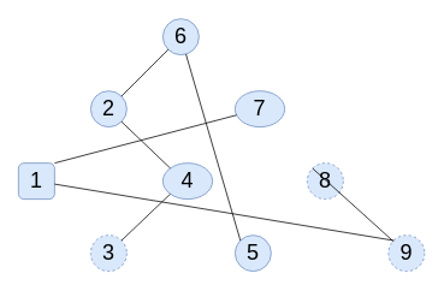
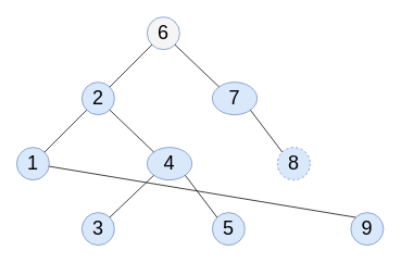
- <mxCell id="2" value="&lt;font style=&quot;font-size: 24px;&quot;&gt;6&lt;/font&gt;" style="ellipse;whiteSpace=wrap;html=1;fillColor=#dae8fc;strokeColor=#6c8ebf;" vertex="1" parent="1"><mxGeometry x="180" y="20" width="40" height="40" as="geometry" /></mxCell>
+ <mxCell id="2" value="&lt;font style=&quot;font-size: 24px;&quot;&gt;6&lt;/font&gt;" style="ellipse;whiteSpace=wrap;html=1;fillColor=#f5f5f5;strokeColor=#6c8ebf;" vertex="1" parent="1"><mxGeometry x="180" y="20" width="40" height="40" as="geometry" /></mxCell>
+ <mxCell id="16" value="" style="endArrow=none;html=1;rounded=0;exitX=0;exitY=0;exitDx=0;exitDy=0;entryX=1;entryY=1;entryDx=0;entryDy=0;" edge="1" parent="1" source="4" target="2"><mxGeometry width="50" height="50" relative="1" as="geometry"><mxPoint x="196" y="196" as="sourcePoint" /><mxPoint x="144" y="144" as="targetPoint" /></mxGeometry></mxCell>
- <mxCell id="13" value="" style="endArrow=none;html=1;rounded=0;exitX=1;exitY=0;exitDx=0;exitDy=0;" edge="1" parent="1" source="9" target="4"><mxGeometry width="50" height="50" relative="1" as="geometry"><mxPoint x="50" y="342" as="sourcePoint" /><mxPoint x="102" y="290" as="targetPoint" /></mxGeometry></mxCell>
+ <mxCell id="13" value="" style="endArrow=none;html=1;rounded=0;exitX=1;exitY=0;exitDx=0;exitDy=0;" edge="1" parent="1" source="9" target="3"><mxGeometry width="50" height="50" relative="1" as="geometry"><mxPoint x="50" y="342" as="sourcePoint" /><mxPoint x="102" y="290" as="targetPoint" /></mxGeometry></mxCell>
- <mxCell id="14" value="" style="endArrow=none;html=1;rounded=0;exitX=0;exitY=0;exitDx=0;exitDy=0;" edge="1" parent="1" source="7" target="2"><mxGeometry width="50" height="50" relative="1" as="geometry"><mxPoint x="290" y="262" as="sourcePoint" /><mxPoint x="342" y="210" as="targetPoint" /></mxGeometry></mxCell>
+ <mxCell id="14" value="" style="endArrow=none;html=1;rounded=0;exitX=0;exitY=0;exitDx=0;exitDy=0;entryX=1;entryY=1;entryDx=0;entryDy=0;" edge="1" parent="1" source="7" target="6"><mxGeometry width="50" height="50" relative="1" as="geometry"><mxPoint x="290" y="262" as="sourcePoint" /><mxPoint x="342" y="210" as="targetPoint" /></mxGeometry></mxCell>
- <mxCell id="9" value="&lt;font style=&quot;font-size: 24px;&quot;&gt;1&lt;/font&gt;" style="whiteSpace=wrap;html=1;fillColor=#dae8fc;strokeColor=#6c8ebf;rounded=1;" vertex="1" parent="1"><mxGeometry x="20" y="180" width="40" height="40" as="geometry" /></mxCell>
+ <mxCell id="9" value="&lt;font style=&quot;font-size: 24px;&quot;&gt;1&lt;/font&gt;" style="ellipse;whiteSpace=wrap;html=1;fillColor=#dae8fc;strokeColor=#6c8ebf;" vertex="1" parent="1"><mxGeometry x="20" y="180" width="40" height="40" as="geometry" /></mxCell>
- <mxCell id="17" value="" style="endArrow=none;html=1;rounded=0;exitX=0;exitY=0;exitDx=0;exitDy=0;" edge="1" parent="1" source="5" target="10"><mxGeometry width="50" height="50" relative="1" as="geometry"><mxPoint x="352" y="192" as="sourcePoint" /><mxPoint x="300" y="140" as="targetPoint" /></mxGeometry></mxCell>
+ <mxCell id="17" value="" style="endArrow=none;html=1;rounded=0;exitX=0;exitY=0;exitDx=0;exitDy=0;entryX=1;entryY=1;entryDx=0;entryDy=0;" edge="1" parent="1" source="5" target="4"><mxGeometry width="50" height="50" relative="1" as="geometry"><mxPoint x="352" y="192" as="sourcePoint" /><mxPoint x="300" y="140" as="targetPoint" /></mxGeometry></mxCell>
- <mxCell id="8" value="&lt;font style=&quot;font-size: 24px;&quot;&gt;3&lt;/font&gt;" style="ellipse;whiteSpace=wrap;html=1;fillColor=#dae8fc;strokeColor=#6c8ebf;dashed=1;" vertex="1" parent="1"><mxGeometry x="100" y="260" width="40" height="40" as="geometry" /></mxCell>
+ <mxCell id="8" value="&lt;font style=&quot;font-size: 24px;&quot;&gt;3&lt;/font&gt;" style="ellipse;whiteSpace=wrap;html=1;fillColor=#dae8fc;strokeColor=#6c8ebf;" vertex="1" parent="1"><mxGeometry x="100" y="260" width="40" height="40" as="geometry" /></mxCell>
- <mxCell id="10" value="&lt;font style=&quot;font-size: 24px;&quot;&gt;9&lt;/font&gt;" style="ellipse;whiteSpace=wrap;html=1;fillColor=#dae8fc;strokeColor=#6c8ebf;dashed=1;" vertex="1" parent="1"><mxGeometry x="430" y="260" width="40" height="40" as="geometry" /></mxCell>
+ <mxCell id="10" value="&lt;font style=&quot;font-size: 24px;&quot;&gt;9&lt;/font&gt;" style="ellipse;whiteSpace=wrap;html=1;fillColor=#dae8fc;strokeColor=#6c8ebf;" vertex="1" parent="1"><mxGeometry x="430" y="260" width="40" height="40" as="geometry" /></mxCell>
